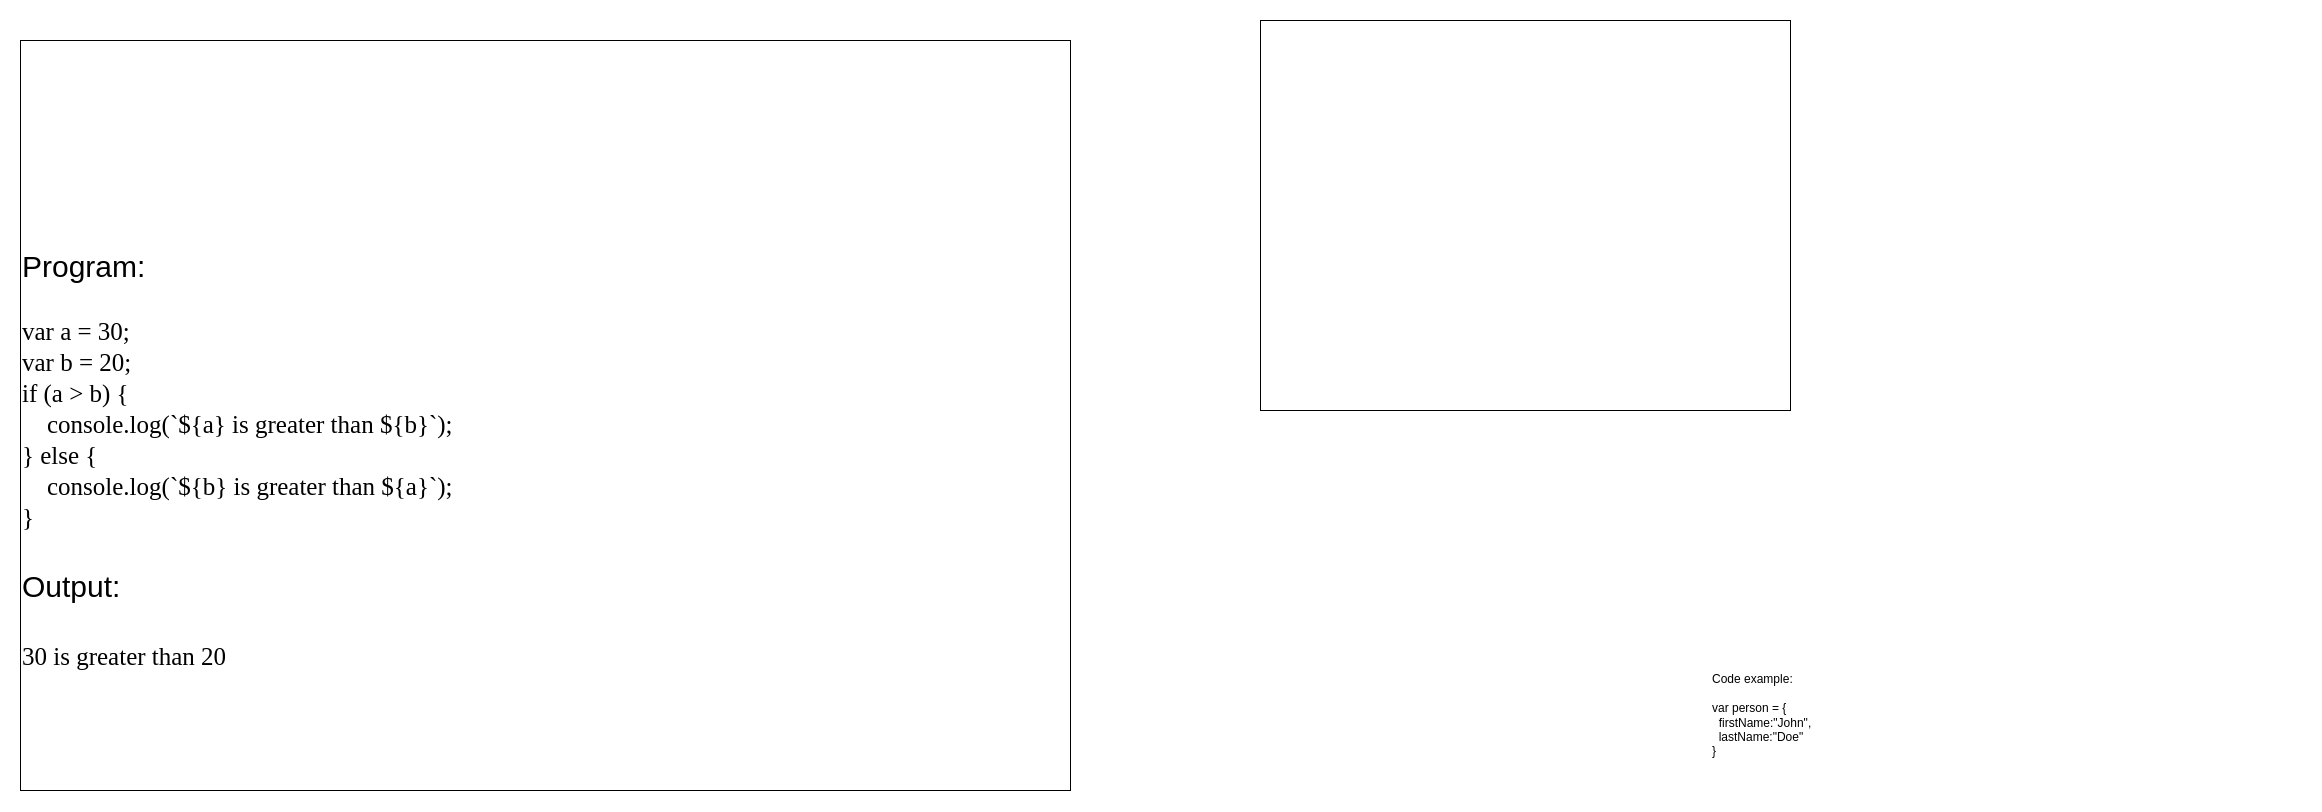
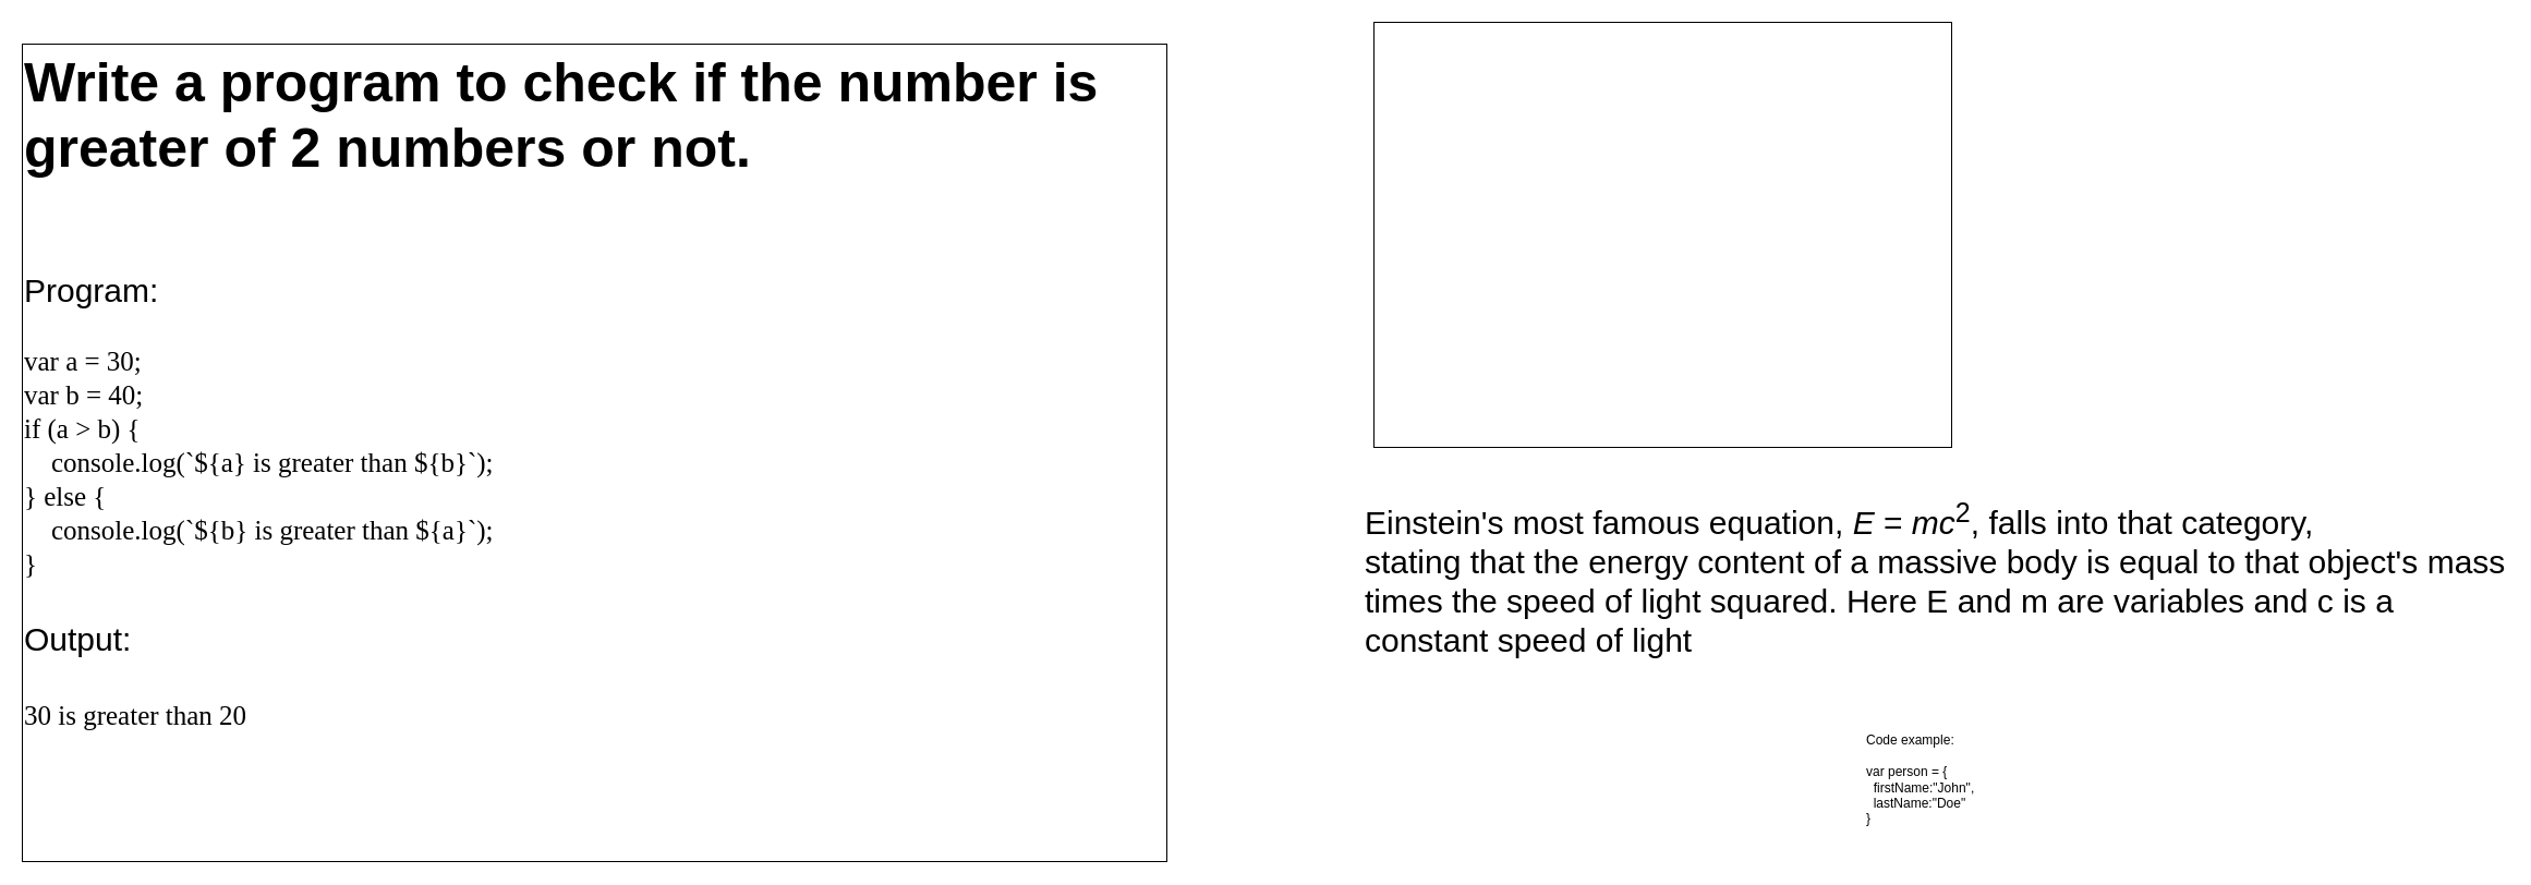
+ <mxCell id="6" value="&lt;div align=&quot;left&quot;&gt;&lt;b&gt;&lt;font style=&quot;font-size: 50px&quot;&gt;Write a program to check if the number is greater of 2 numbers or not.&lt;/font&gt;&lt;/b&gt;&lt;br&gt;&lt;/div&gt;" style="text;html=1;strokeColor=none;fillColor=none;align=left;verticalAlign=middle;whiteSpace=wrap;rounded=0;" parent="1" vertex="1"><mxGeometry x="20" y="40" width="1050" height="130" as="geometry" /></mxCell>
- <mxCell id="7" value="&lt;div&gt;&lt;font style=&quot;font-size: 30px&quot;&gt;Program:&lt;/font&gt;&lt;/div&gt;&lt;div style=&quot;font-size: 25px&quot;&gt;&lt;font style=&quot;font-size: 25px&quot; face=&quot;Lucida Console&quot;&gt;&lt;br&gt;&lt;/font&gt;&lt;/div&gt;&lt;div style=&quot;font-size: 25px&quot;&gt;&lt;font style=&quot;font-size: 25px&quot; face=&quot;Lucida Console&quot;&gt;var a = 30;&lt;/font&gt;&lt;/div&gt;&lt;div style=&quot;font-size: 25px&quot;&gt;&lt;font style=&quot;font-size: 25px&quot; face=&quot;Lucida Console&quot;&gt;var b = 20;&lt;/font&gt;&lt;/div&gt;&lt;div style=&quot;font-size: 25px&quot;&gt;&lt;font style=&quot;font-size: 25px&quot; face=&quot;Lucida Console&quot;&gt;if (a &amp;gt; b) {&lt;br&gt;&lt;/font&gt;&lt;/div&gt;&lt;div style=&quot;font-size: 25px&quot;&gt;&lt;font style=&quot;font-size: 25px&quot; face=&quot;Lucida Console&quot;&gt;&amp;nbsp;&amp;nbsp;&amp;nbsp; console.log(`${a} is greater than ${b}`);&lt;br&gt;&lt;/font&gt;&lt;/div&gt;&lt;div style=&quot;font-size: 25px&quot;&gt;&lt;font style=&quot;font-size: 25px&quot; face=&quot;Lucida Console&quot;&gt;} else {&lt;/font&gt;&lt;/div&gt;&lt;div style=&quot;font-size: 25px&quot;&gt;&lt;font style=&quot;font-size: 25px&quot; face=&quot;Lucida Console&quot;&gt;&amp;nbsp;&amp;nbsp;&amp;nbsp; console.log(`${b} is greater than ${a}`);&lt;br&gt;&lt;/font&gt;&lt;/div&gt;&lt;div style=&quot;font-size: 25px&quot;&gt;&lt;font style=&quot;font-size: 25px&quot; face=&quot;Lucida Console&quot;&gt;}&lt;/font&gt;&lt;/div&gt;&lt;div&gt;&lt;font style=&quot;font-size: 30px&quot;&gt;&lt;br&gt;&lt;/font&gt;&lt;/div&gt;&lt;div&gt;&lt;font style=&quot;font-size: 30px&quot;&gt;Output:&lt;/font&gt;&lt;/div&gt;&lt;div&gt;&lt;font style=&quot;font-size: 30px&quot;&gt;&lt;br&gt;&lt;/font&gt;&lt;/div&gt;&lt;div style=&quot;font-size: 25px&quot;&gt;&lt;font style=&quot;font-size: 25px&quot;&gt;&lt;font style=&quot;font-size: 25px&quot; face=&quot;Lucida Console&quot;&gt;30 is greater than 20&lt;/font&gt;&lt;br&gt;&lt;/font&gt;&lt;/div&gt;" style="text;html=1;strokeColor=none;fillColor=none;align=left;verticalAlign=middle;whiteSpace=wrap;rounded=0;" parent="1" vertex="1"><mxGeometry x="20" y="200" width="1050" height="520" as="geometry" /></mxCell>
+ <mxCell id="7" value="&lt;div&gt;&lt;font style=&quot;font-size: 30px&quot;&gt;Program:&lt;/font&gt;&lt;/div&gt;&lt;div style=&quot;font-size: 25px&quot;&gt;&lt;font style=&quot;font-size: 25px&quot; face=&quot;Lucida Console&quot;&gt;&lt;br&gt;&lt;/font&gt;&lt;/div&gt;&lt;div style=&quot;font-size: 25px&quot;&gt;&lt;font style=&quot;font-size: 25px&quot; face=&quot;Lucida Console&quot;&gt;var a = 30;&lt;/font&gt;&lt;/div&gt;&lt;div style=&quot;font-size: 25px&quot;&gt;&lt;font style=&quot;font-size: 25px&quot; face=&quot;Lucida Console&quot;&gt;var b = 40;&lt;/font&gt;&lt;/div&gt;&lt;div style=&quot;font-size: 25px&quot;&gt;&lt;font style=&quot;font-size: 25px&quot; face=&quot;Lucida Console&quot;&gt;if (a &amp;gt; b) {&lt;br&gt;&lt;/font&gt;&lt;/div&gt;&lt;div style=&quot;font-size: 25px&quot;&gt;&lt;font style=&quot;font-size: 25px&quot; face=&quot;Lucida Console&quot;&gt;&amp;nbsp;&amp;nbsp;&amp;nbsp; console.log(`${a} is greater than ${b}`);&lt;br&gt;&lt;/font&gt;&lt;/div&gt;&lt;div style=&quot;font-size: 25px&quot;&gt;&lt;font style=&quot;font-size: 25px&quot; face=&quot;Lucida Console&quot;&gt;} else {&lt;/font&gt;&lt;/div&gt;&lt;div style=&quot;font-size: 25px&quot;&gt;&lt;font style=&quot;font-size: 25px&quot; face=&quot;Lucida Console&quot;&gt;&amp;nbsp;&amp;nbsp;&amp;nbsp; console.log(`${b} is greater than ${a}`);&lt;br&gt;&lt;/font&gt;&lt;/div&gt;&lt;div style=&quot;font-size: 25px&quot;&gt;&lt;font style=&quot;font-size: 25px&quot; face=&quot;Lucida Console&quot;&gt;}&lt;/font&gt;&lt;/div&gt;&lt;div&gt;&lt;font style=&quot;font-size: 30px&quot;&gt;&lt;br&gt;&lt;/font&gt;&lt;/div&gt;&lt;div&gt;&lt;font style=&quot;font-size: 30px&quot;&gt;Output:&lt;/font&gt;&lt;/div&gt;&lt;div&gt;&lt;font style=&quot;font-size: 30px&quot;&gt;&lt;br&gt;&lt;/font&gt;&lt;/div&gt;&lt;div style=&quot;font-size: 25px&quot;&gt;&lt;font style=&quot;font-size: 25px&quot;&gt;&lt;font style=&quot;font-size: 25px&quot; face=&quot;Lucida Console&quot;&gt;30 is greater than 20&lt;/font&gt;&lt;br&gt;&lt;/font&gt;&lt;/div&gt;" style="text;html=1;strokeColor=none;fillColor=none;align=left;verticalAlign=middle;whiteSpace=wrap;rounded=0;" parent="1" vertex="1"><mxGeometry x="20" y="200" width="1050" height="520" as="geometry" /></mxCell>
+ <mxCell id="3" value="&lt;div style=&quot;font-size: 30px&quot; align=&quot;left&quot;&gt;&lt;font style=&quot;font-size: 30px&quot;&gt;&lt;span class=&quot;ILfuVd&quot;&gt;&lt;span class=&quot;e24Kjd&quot;&gt;Einstein's most famous equation, &lt;/span&gt;&lt;/span&gt;&lt;var&gt;E&lt;/var&gt; = &lt;var&gt;mc&lt;/var&gt;&lt;sup&gt;2&lt;/sup&gt;,&lt;span class=&quot;ILfuVd&quot;&gt;&lt;span class=&quot;e24Kjd&quot;&gt; falls into that category, &lt;/span&gt;&lt;/span&gt;&lt;br&gt;&lt;span class=&quot;ILfuVd&quot;&gt;&lt;span class=&quot;e24Kjd&quot;&gt;stating that the energy content of a massive body is equal to that &lt;/span&gt;&lt;/span&gt;&lt;span class=&quot;ILfuVd&quot;&gt;&lt;span class=&quot;e24Kjd&quot;&gt;object's mass times the speed of light squared. Here E and m are variables and c is a constant speed of light&lt;br&gt;&lt;/span&gt;&lt;/span&gt;&lt;/font&gt;&lt;/div&gt;" style="text;html=1;strokeColor=none;fillColor=none;align=left;verticalAlign=middle;whiteSpace=wrap;rounded=0;" parent="1" vertex="1"><mxGeometry x="1250" y="440" width="1050" height="180" as="geometry" /></mxCell>
